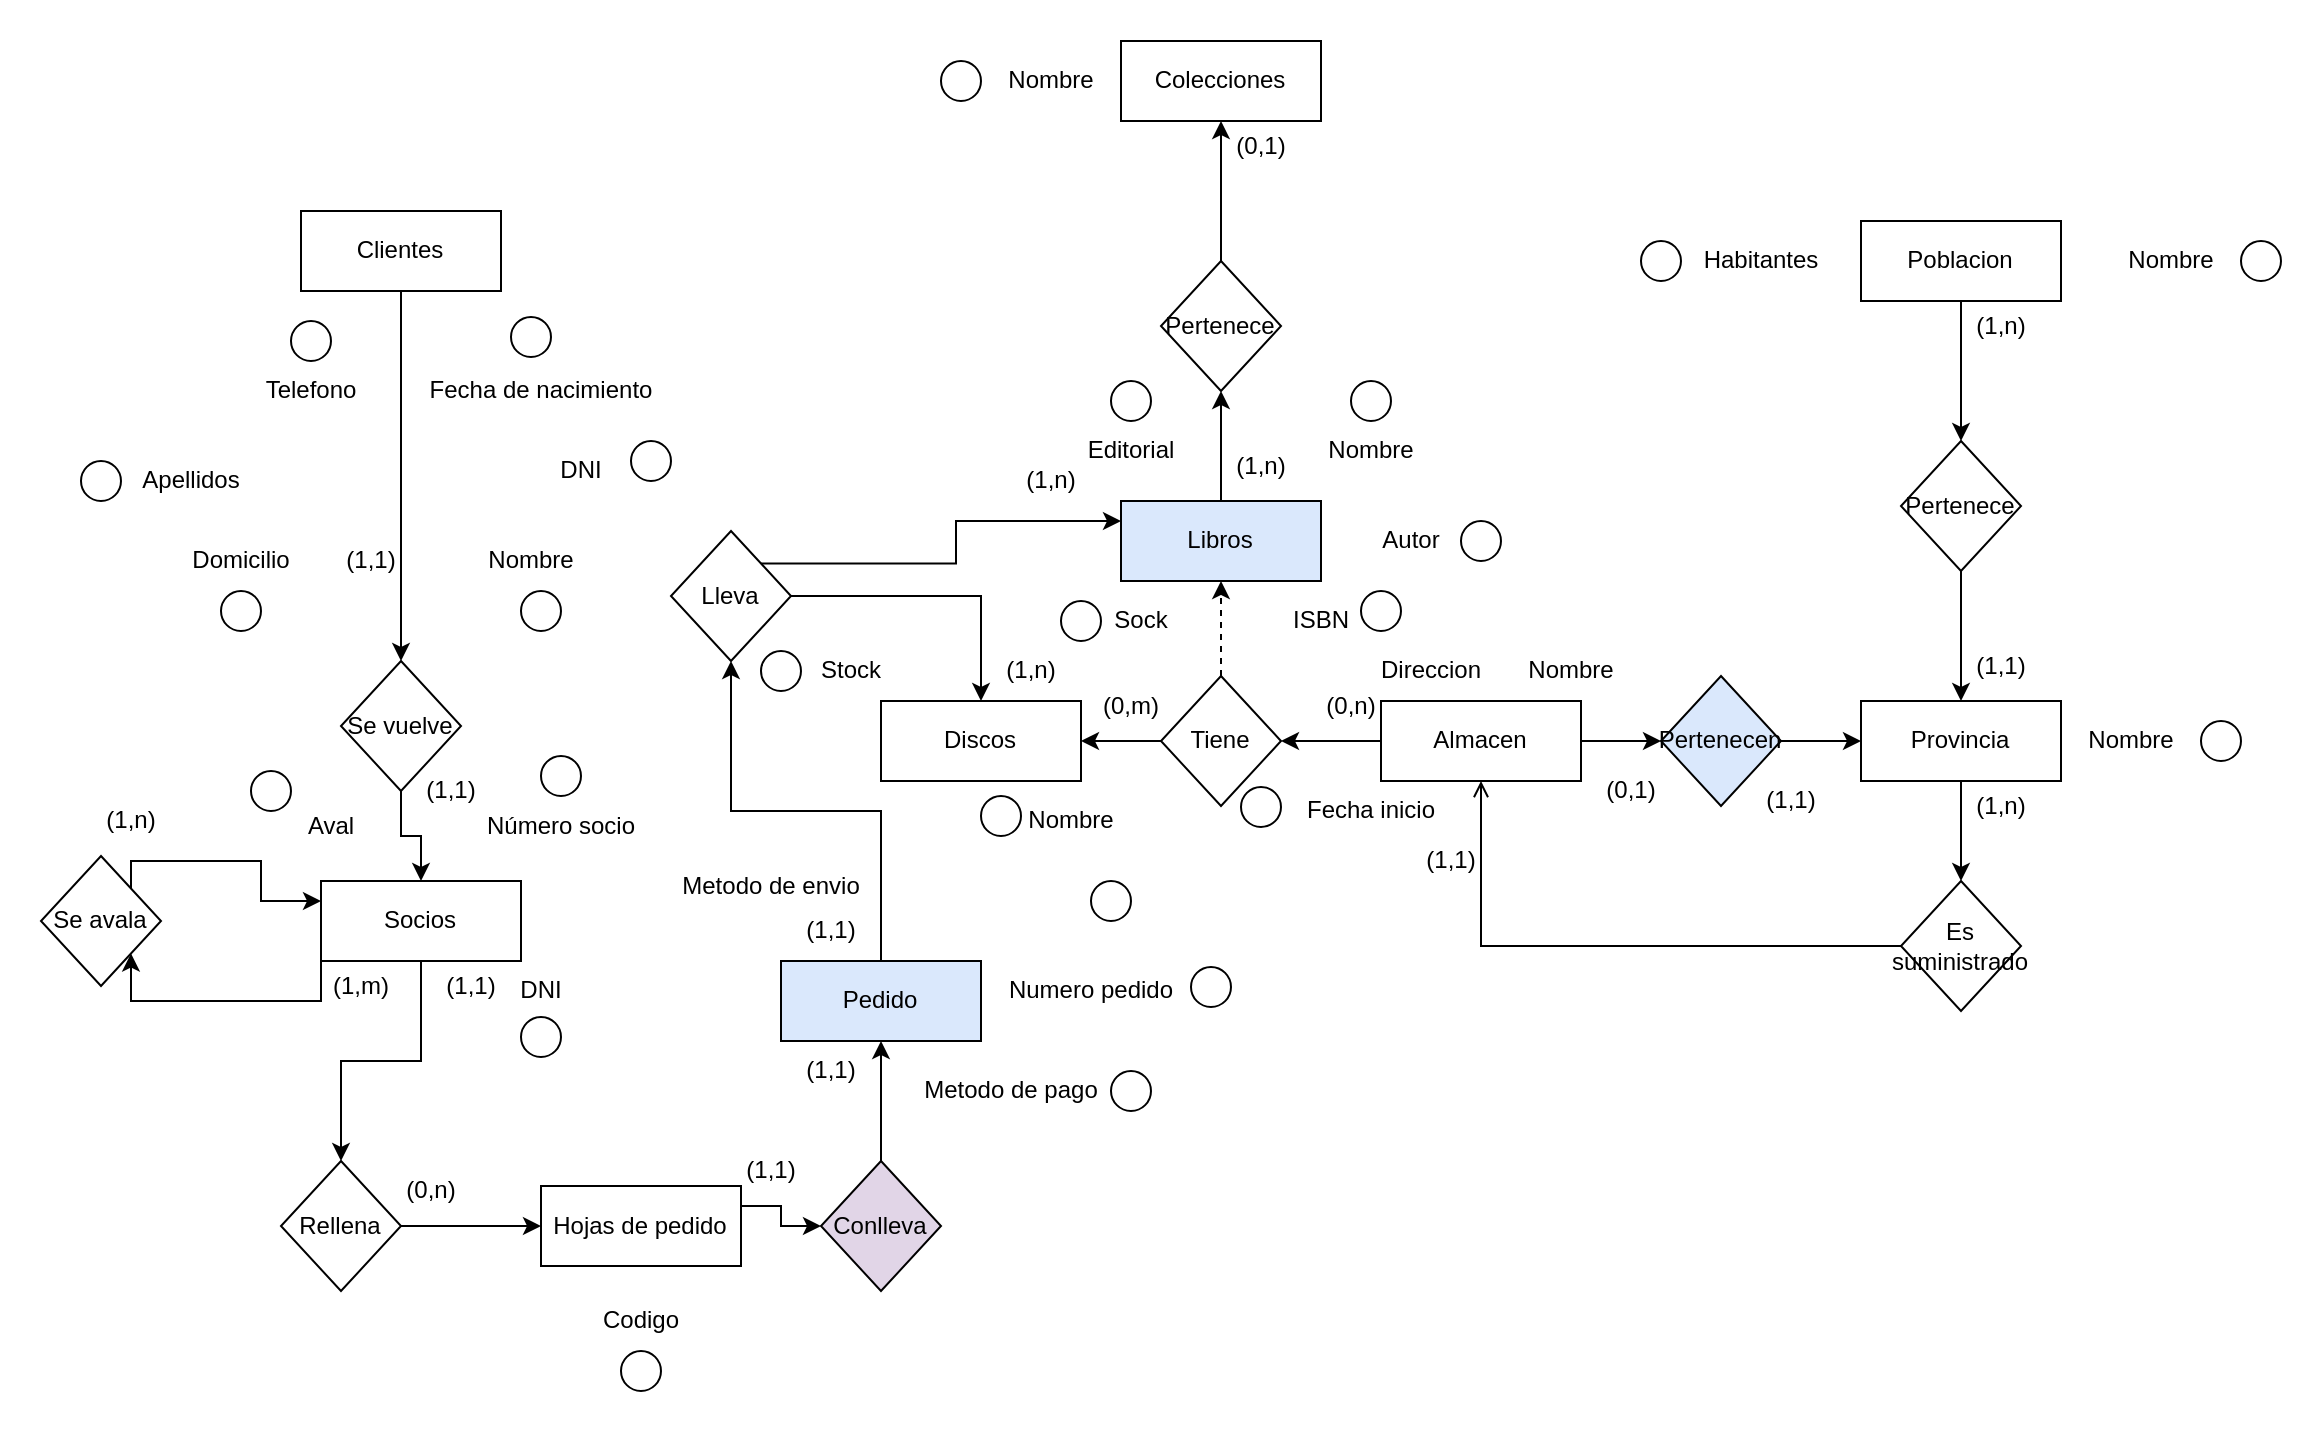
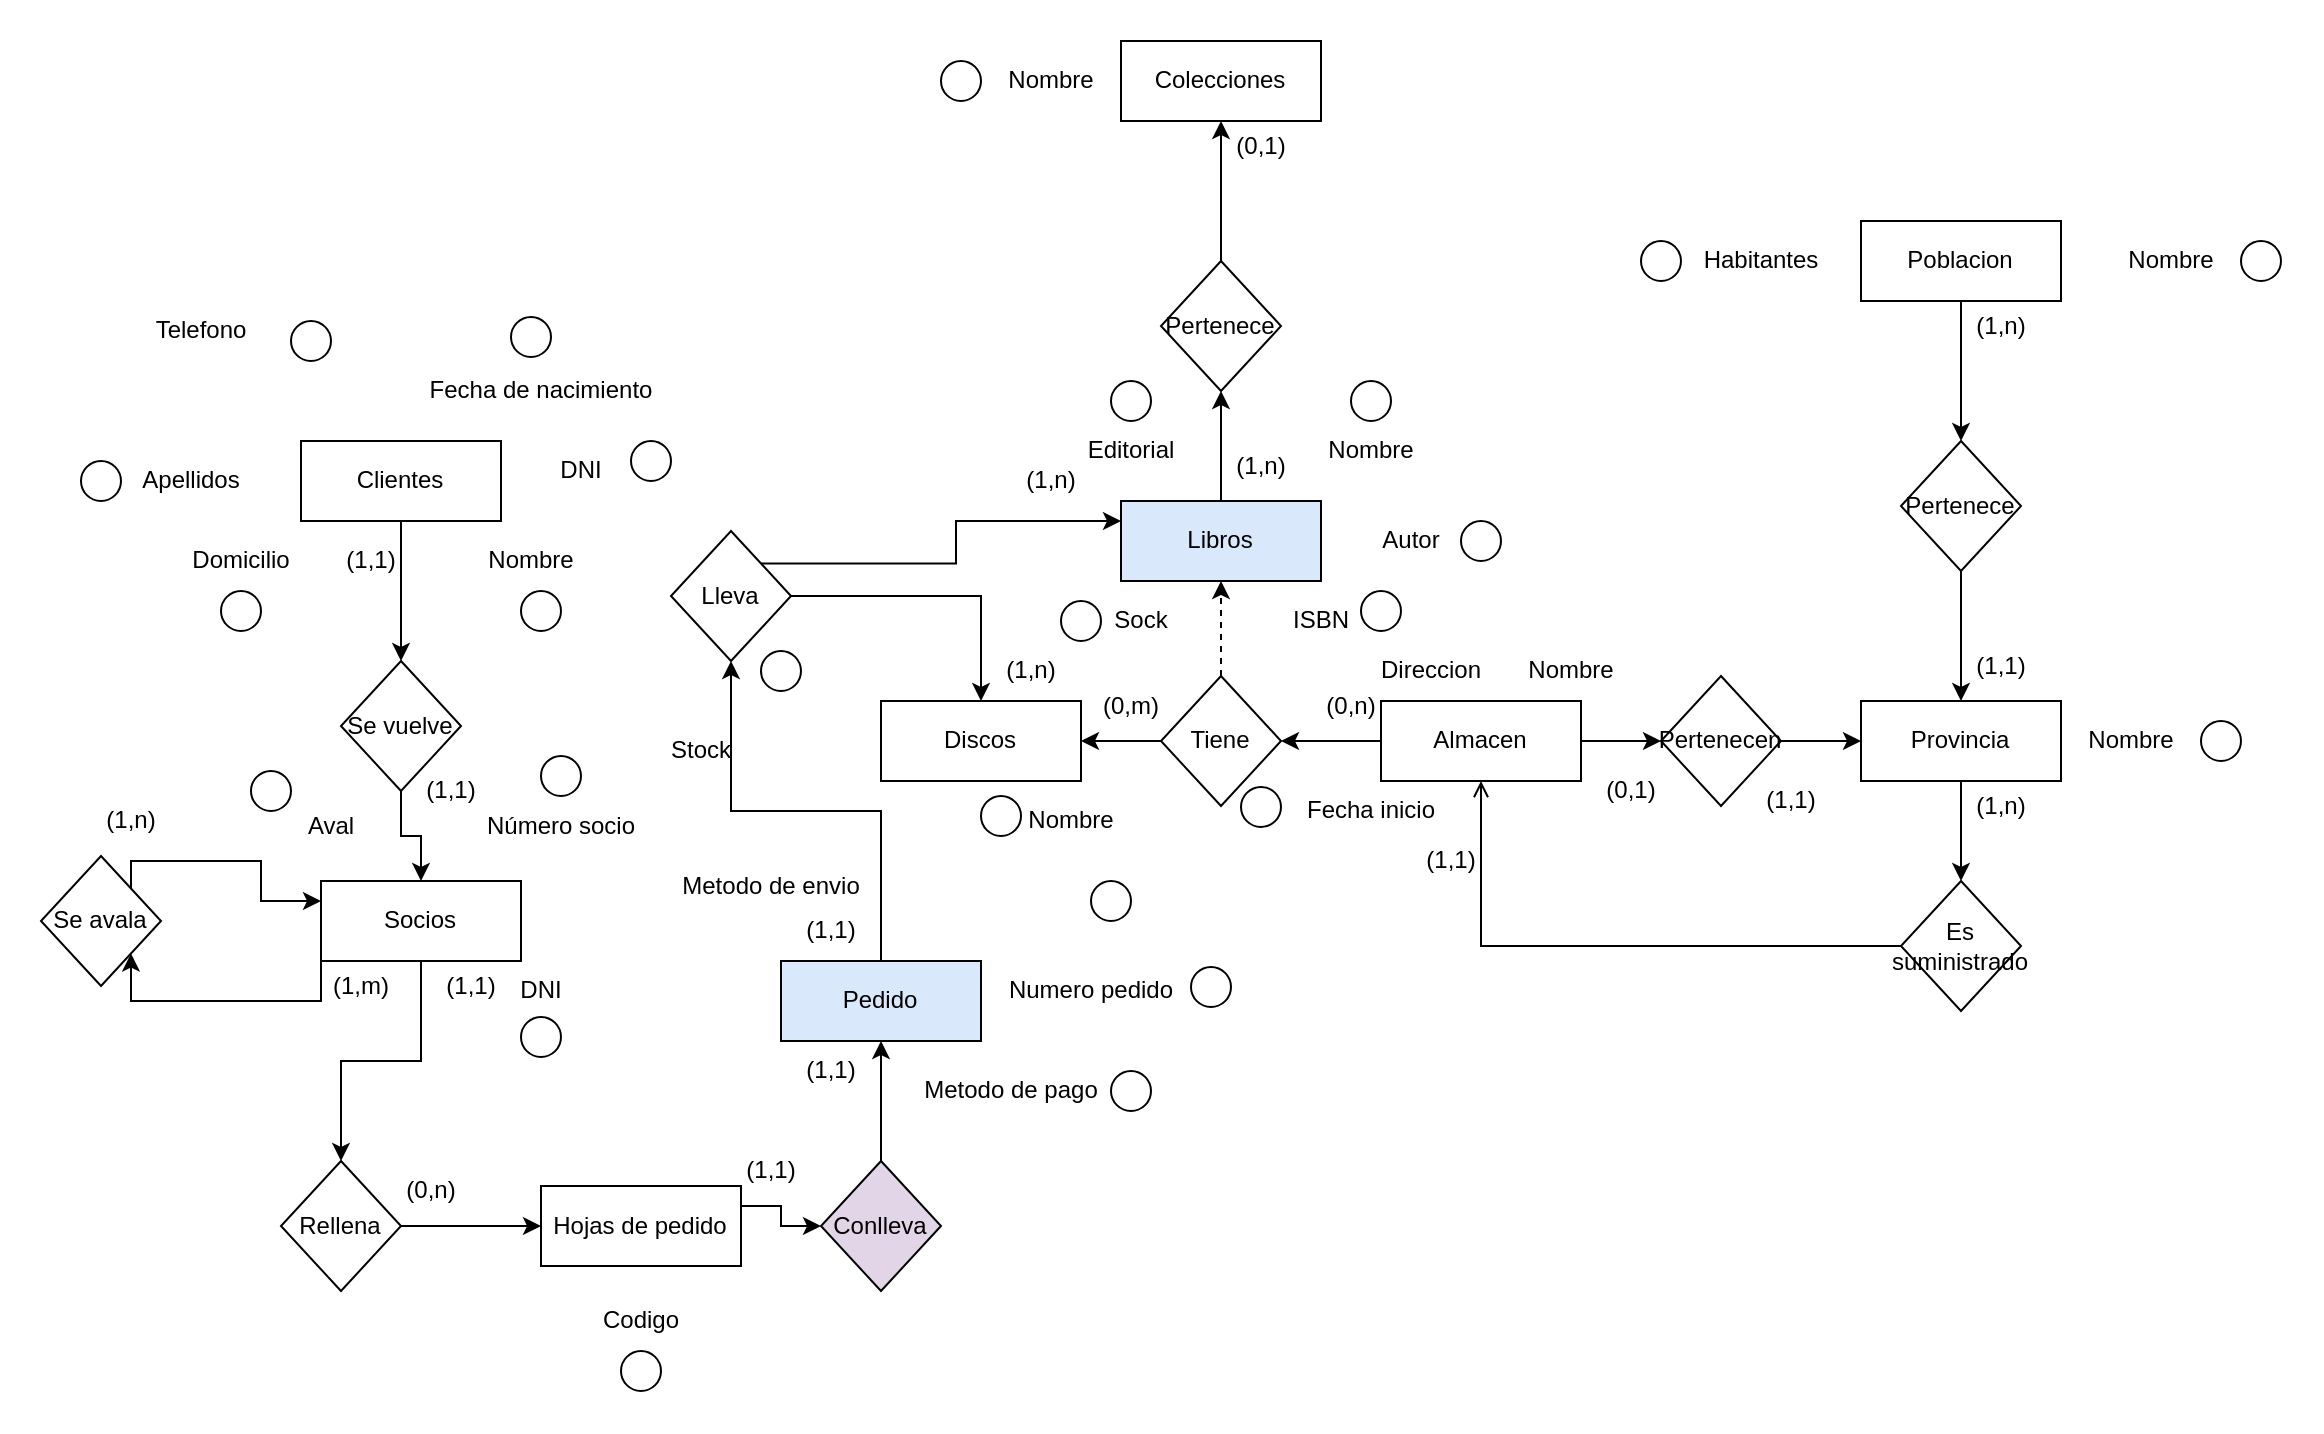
- <mxCell id="36" value="Clientes" style="rounded=0;whiteSpace=wrap;html=1;" vertex="1" parent="1"><mxGeometry x="150" y="105" width="100" height="40" as="geometry" /></mxCell>
+ <mxCell id="36" value="Clientes" style="rounded=0;whiteSpace=wrap;html=1;" vertex="1" parent="1"><mxGeometry x="150" y="220" width="100" height="40" as="geometry" /></mxCell>
- <mxCell id="45" value="Telefono" style="text;html=1;align=center;verticalAlign=middle;resizable=0;points=[];autosize=1;strokeColor=none;fillColor=none;" vertex="1" parent="1"><mxGeometry x="120" y="180" width="70" height="30" as="geometry" /></mxCell>
+ <mxCell id="45" value="Telefono" style="text;html=1;align=center;verticalAlign=middle;resizable=0;points=[];autosize=1;strokeColor=none;fillColor=none;" vertex="1" parent="1"><mxGeometry x="65" y="150" width="70" height="30" as="geometry" /></mxCell>
- <mxCell id="57" value="Stock" style="text;html=1;align=center;verticalAlign=middle;resizable=0;points=[];autosize=1;strokeColor=none;fillColor=none;" vertex="1" parent="1"><mxGeometry x="400" y="320" width="50" height="30" as="geometry" /></mxCell>
+ <mxCell id="57" value="Stock" style="text;html=1;align=center;verticalAlign=middle;resizable=0;points=[];autosize=1;strokeColor=none;fillColor=none;" vertex="1" parent="1"><mxGeometry x="325" y="360" width="50" height="30" as="geometry" /></mxCell>
- <mxCell id="15" value="Pertenecen" style="rhombus;whiteSpace=wrap;html=1;fillColor=#dae8fc;" vertex="1" parent="1"><mxGeometry x="830" y="337.5" width="60" height="65" as="geometry" /></mxCell>
+ <mxCell id="15" value="Pertenecen" style="rhombus;whiteSpace=wrap;html=1;" vertex="1" parent="1"><mxGeometry x="830" y="337.5" width="60" height="65" as="geometry" /></mxCell>
